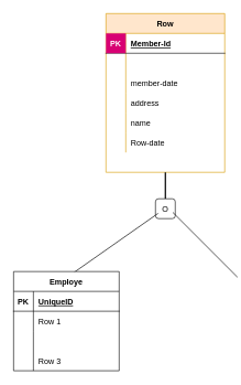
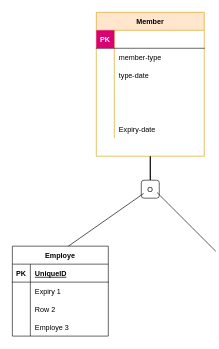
- <mxCell id="2" value="Row" style="shape=table;startSize=30;container=1;collapsible=1;childLayout=tableLayout;fixedRows=1;rowLines=0;fontStyle=1;align=center;resizeLast=1;fillColor=#ffe6cc;strokeColor=#d79b00;" vertex="1" parent="1"><mxGeometry x="160" y="20" width="180" height="240" as="geometry" /></mxCell>
+ <mxCell id="2" value="Member" style="shape=table;startSize=30;container=1;collapsible=1;childLayout=tableLayout;fixedRows=1;rowLines=0;fontStyle=1;align=center;resizeLast=1;fillColor=#ffe6cc;strokeColor=#d79b00;" vertex="1" parent="1"><mxGeometry x="160" y="20" width="180" height="240" as="geometry" /></mxCell>
- <mxCell id="5" value="Member-Id" style="shape=partialRectangle;connectable=0;fillColor=none;top=0;left=0;bottom=0;right=0;align=left;spacingLeft=6;fontStyle=5;overflow=hidden;" vertex="1" parent="3"><mxGeometry x="30" width="150" height="30" as="geometry" /></mxCell>
+ <mxCell id="8" value="member-type" style="shape=partialRectangle;connectable=0;fillColor=none;top=0;left=0;bottom=0;right=0;align=left;spacingLeft=6;overflow=hidden;shadow=0;labelBackgroundColor=none;" vertex="1" parent="6"><mxGeometry x="30" width="150" height="30" as="geometry" /></mxCell>
- <mxCell id="11" value="member-date" style="shape=partialRectangle;connectable=0;fillColor=none;top=0;left=0;bottom=0;right=0;align=left;spacingLeft=6;overflow=hidden;" vertex="1" parent="9"><mxGeometry x="30" width="150" height="30" as="geometry" /></mxCell>
+ <mxCell id="11" value="type-date" style="shape=partialRectangle;connectable=0;fillColor=none;top=0;left=0;bottom=0;right=0;align=left;spacingLeft=6;overflow=hidden;" vertex="1" parent="9"><mxGeometry x="30" width="150" height="30" as="geometry" /></mxCell>
- <mxCell id="14" value="address" style="shape=partialRectangle;connectable=0;fillColor=none;top=0;left=0;bottom=0;right=0;align=left;spacingLeft=6;overflow=hidden;verticalAlign=middle;" vertex="1" parent="12"><mxGeometry x="30" width="150" height="30" as="geometry" /></mxCell>
- <mxCell id="17" value="name" style="shape=partialRectangle;connectable=0;fillColor=none;top=0;left=0;bottom=0;right=0;align=left;spacingLeft=6;overflow=hidden;verticalAlign=middle;" vertex="1" parent="15"><mxGeometry x="30" width="150" height="30" as="geometry" /></mxCell>
- <mxCell id="20" value="Row-date" style="shape=partialRectangle;connectable=0;fillColor=none;top=0;left=0;bottom=0;right=0;align=left;spacingLeft=6;overflow=hidden;verticalAlign=middle;" vertex="1" parent="18"><mxGeometry x="30" width="150" height="30" as="geometry" /></mxCell>
+ <mxCell id="20" value="Expiry-date" style="shape=partialRectangle;connectable=0;fillColor=none;top=0;left=0;bottom=0;right=0;align=left;spacingLeft=6;overflow=hidden;verticalAlign=middle;" vertex="1" parent="18"><mxGeometry x="30" width="150" height="30" as="geometry" /></mxCell>
- <mxCell id="33" value="Row 1" style="shape=partialRectangle;connectable=0;fillColor=none;top=0;left=0;bottom=0;right=0;align=left;spacingLeft=6;overflow=hidden;" vertex="1" parent="31"><mxGeometry x="30" width="130" height="30" as="geometry" /></mxCell>
+ <mxCell id="33" value="Expiry 1" style="shape=partialRectangle;connectable=0;fillColor=none;top=0;left=0;bottom=0;right=0;align=left;spacingLeft=6;overflow=hidden;" vertex="1" parent="31"><mxGeometry x="30" width="130" height="30" as="geometry" /></mxCell>
+ <mxCell id="36" value="Row 2" style="shape=partialRectangle;connectable=0;fillColor=none;top=0;left=0;bottom=0;right=0;align=left;spacingLeft=6;overflow=hidden;" vertex="1" parent="34"><mxGeometry x="30" width="130" height="30" as="geometry" /></mxCell>
- <mxCell id="39" value="Row 3" style="shape=partialRectangle;connectable=0;fillColor=none;top=0;left=0;bottom=0;right=0;align=left;spacingLeft=6;overflow=hidden;" vertex="1" parent="37"><mxGeometry x="30" width="130" height="30" as="geometry" /></mxCell>
+ <mxCell id="39" value="Employe 3" style="shape=partialRectangle;connectable=0;fillColor=none;top=0;left=0;bottom=0;right=0;align=left;spacingLeft=6;overflow=hidden;" vertex="1" parent="37"><mxGeometry x="30" width="130" height="30" as="geometry" /></mxCell>
